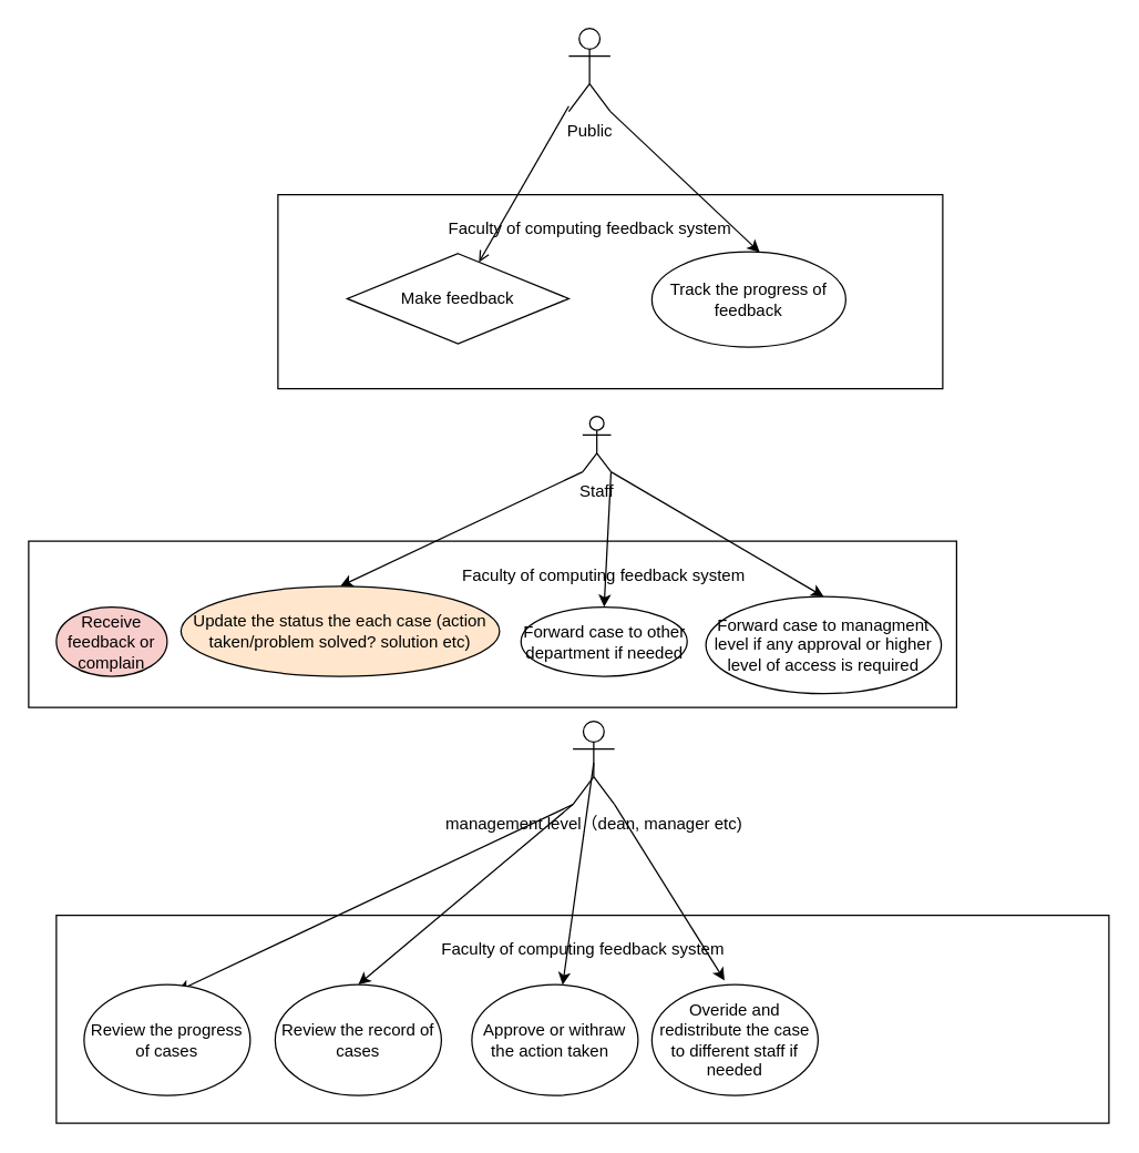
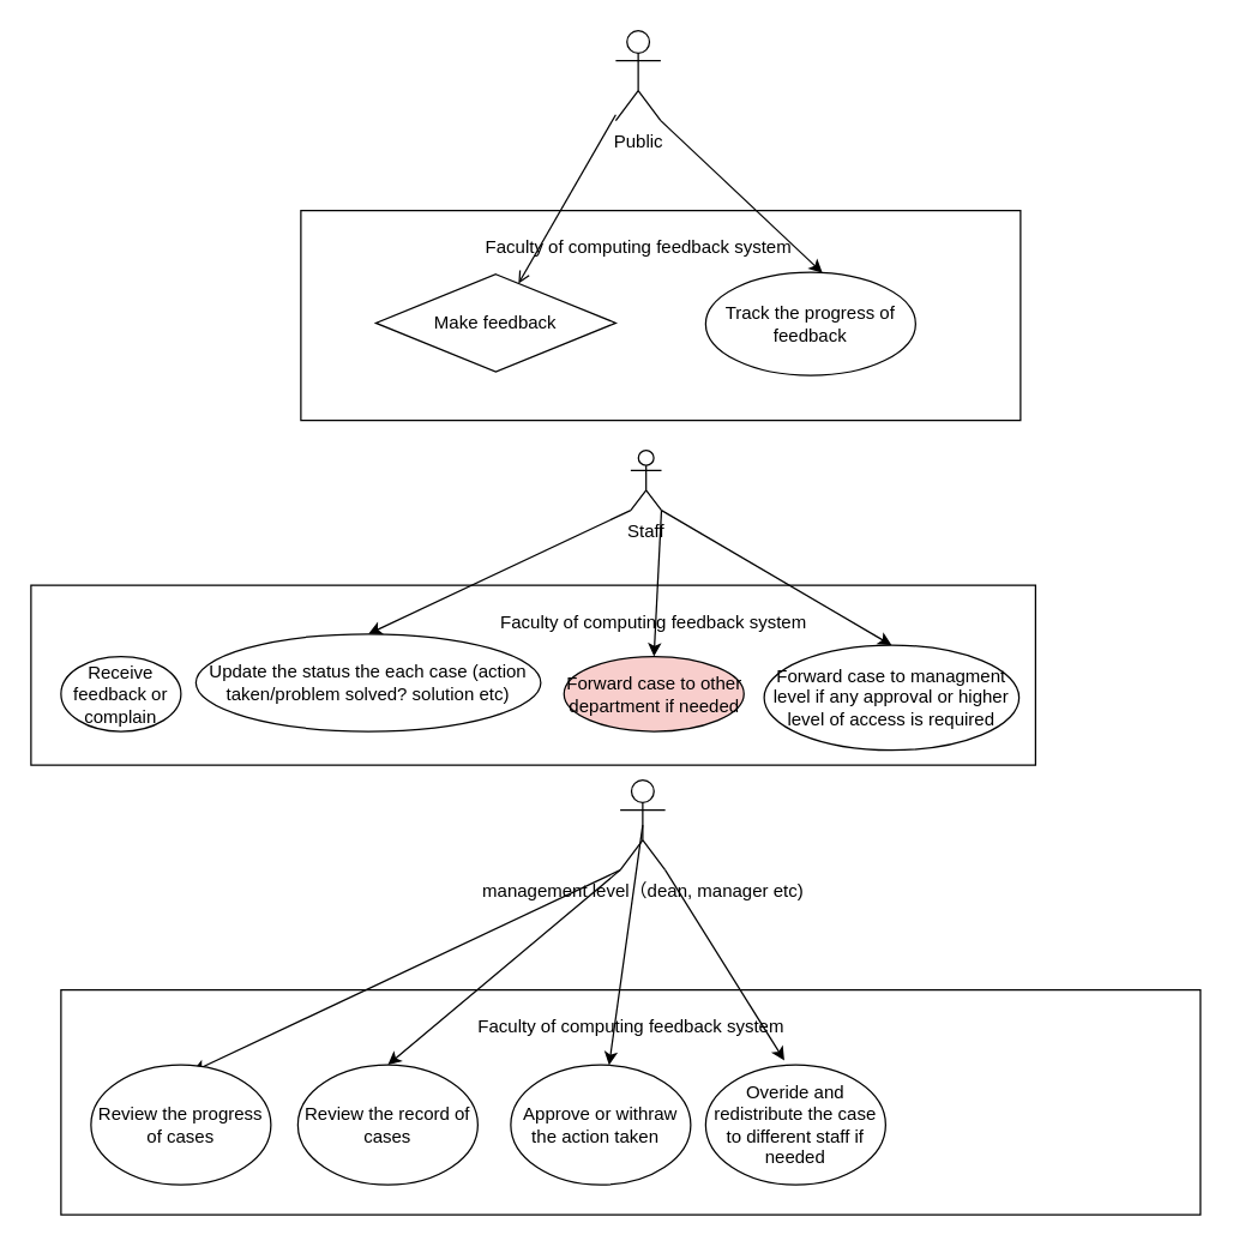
- <mxCell id="16" value="Update the status the each case (action taken/problem solved? solution etc)" style="ellipse;whiteSpace=wrap;html=1;fillColor=#ffe6cc;" parent="1" vertex="1"><mxGeometry x="130" y="422.5" width="230" height="65" as="geometry" /></mxCell>
+ <mxCell id="16" value="Update the status the each case (action taken/problem solved? solution etc)" style="ellipse;whiteSpace=wrap;html=1;" parent="1" vertex="1"><mxGeometry x="130" y="422.5" width="230" height="65" as="geometry" /></mxCell>
- <mxCell id="15" value="Receive feedback or complain" style="ellipse;whiteSpace=wrap;html=1;fillColor=#f8cecc;" parent="1" vertex="1"><mxGeometry x="40" y="437.5" width="80" height="50" as="geometry" /></mxCell>
+ <mxCell id="15" value="Receive feedback or complain" style="ellipse;whiteSpace=wrap;html=1;" parent="1" vertex="1"><mxGeometry x="40" y="437.5" width="80" height="50" as="geometry" /></mxCell>
- <mxCell id="17" value="Forward case to other department if needed" style="ellipse;whiteSpace=wrap;html=1;" parent="1" vertex="1"><mxGeometry x="375.5" y="437.5" width="120" height="50" as="geometry" /></mxCell>
+ <mxCell id="17" value="Forward case to other department if needed" style="ellipse;whiteSpace=wrap;html=1;fillColor=#f8cecc;" parent="1" vertex="1"><mxGeometry x="375.5" y="437.5" width="120" height="50" as="geometry" /></mxCell>
